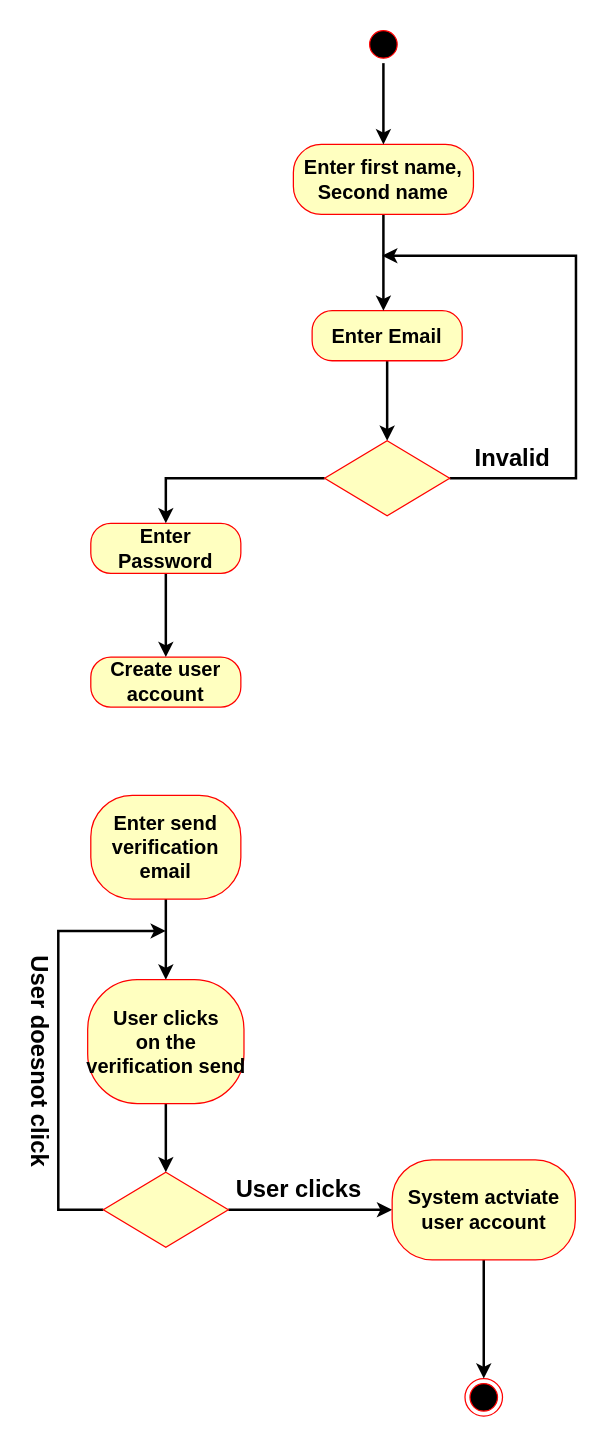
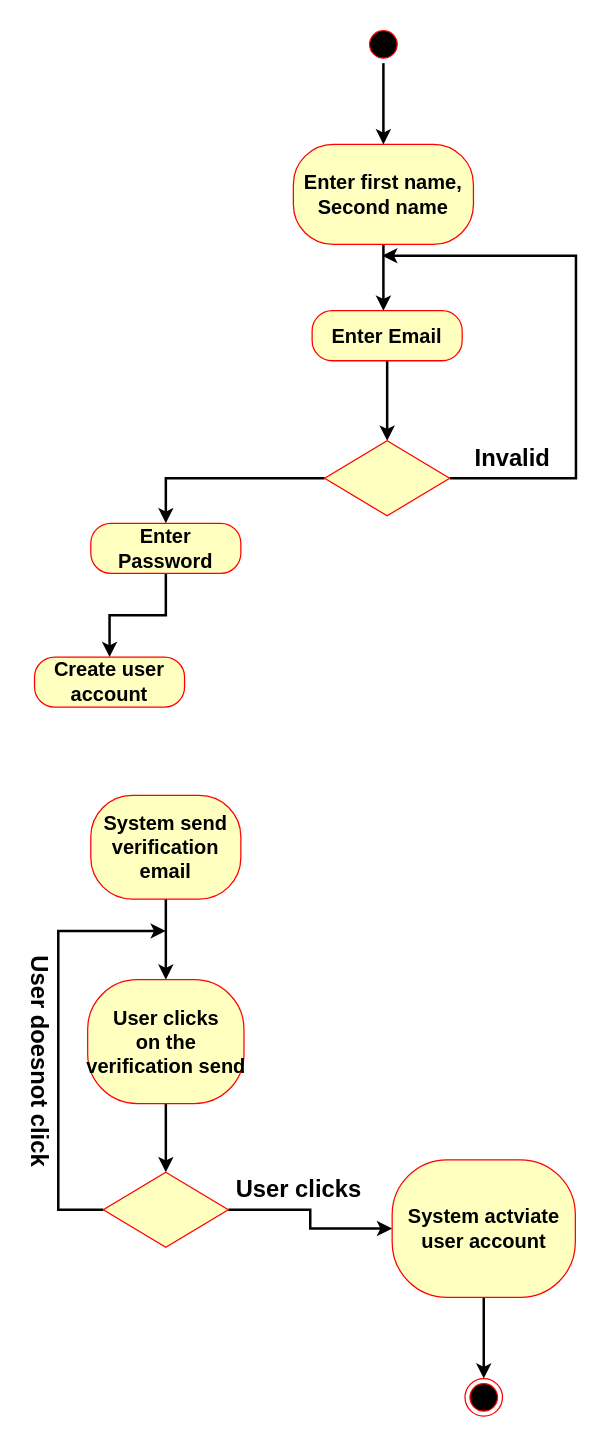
- <mxCell id="5" value="&lt;font style=&quot;font-size: 16px;&quot;&gt;&lt;b&gt;&lt;br&gt;&lt;br&gt;Enter first name,&lt;br&gt;Second name&lt;br&gt;&lt;br&gt;&lt;/b&gt;&lt;/font&gt;&lt;div style=&quot;font-size: 16px;&quot;&gt;&lt;br&gt;&lt;/div&gt;" style="rounded=1;whiteSpace=wrap;html=1;arcSize=40;fontColor=#000000;fillColor=#ffffc0;strokeColor=#ff0000;" parent="1" vertex="1"><mxGeometry x="234" y="115" width="144" height="56" as="geometry" /></mxCell>
+ <mxCell id="5" value="&lt;font style=&quot;font-size: 16px;&quot;&gt;&lt;b&gt;&lt;br&gt;&lt;br&gt;Enter first name,&lt;br&gt;Second name&lt;br&gt;&lt;br&gt;&lt;/b&gt;&lt;/font&gt;&lt;div style=&quot;font-size: 16px;&quot;&gt;&lt;br&gt;&lt;/div&gt;" style="rounded=1;whiteSpace=wrap;html=1;arcSize=40;fontColor=#000000;fillColor=#ffffc0;strokeColor=#ff0000;" parent="1" vertex="1"><mxGeometry x="234" y="115" width="144" height="80" as="geometry" /></mxCell>
- <mxCell id="6" value="&lt;font style=&quot;font-size: 16px;&quot;&gt;&lt;b&gt;Create user account&lt;/b&gt;&lt;/font&gt;" style="rounded=1;whiteSpace=wrap;html=1;arcSize=40;fontColor=#000000;fillColor=#ffffc0;strokeColor=#ff0000;" parent="1" vertex="1"><mxGeometry x="72" y="525" width="120" height="40" as="geometry" /></mxCell>
+ <mxCell id="6" value="&lt;font style=&quot;font-size: 16px;&quot;&gt;&lt;b&gt;Create user account&lt;/b&gt;&lt;/font&gt;" style="rounded=1;whiteSpace=wrap;html=1;arcSize=40;fontColor=#000000;fillColor=#ffffc0;strokeColor=#ff0000;" parent="1" vertex="1"><mxGeometry x="27" y="525" width="120" height="40" as="geometry" /></mxCell>
- <mxCell id="17" value="&lt;font style=&quot;font-size: 16px;&quot;&gt;&lt;b&gt;Enter send&lt;br&gt;verification email&lt;br&gt;&lt;/b&gt;&lt;/font&gt;" style="rounded=1;whiteSpace=wrap;html=1;arcSize=40;fontColor=#000000;fillColor=#ffffc0;strokeColor=#ff0000;" parent="1" vertex="1"><mxGeometry x="72" y="635.5" width="120" height="83" as="geometry" /></mxCell>
+ <mxCell id="17" value="&lt;font style=&quot;font-size: 16px;&quot;&gt;&lt;b&gt;System send&lt;br&gt;verification email&lt;br&gt;&lt;/b&gt;&lt;/font&gt;" style="rounded=1;whiteSpace=wrap;html=1;arcSize=40;fontColor=#000000;fillColor=#ffffc0;strokeColor=#ff0000;" parent="1" vertex="1"><mxGeometry x="72" y="635.5" width="120" height="83" as="geometry" /></mxCell>
- <mxCell id="25" value="&lt;font style=&quot;font-size: 16px;&quot;&gt;&lt;b&gt;System actviate&lt;br&gt;user account&lt;br&gt;&lt;/b&gt;&lt;/font&gt;" style="rounded=1;whiteSpace=wrap;html=1;arcSize=40;fontColor=#000000;fillColor=#ffffc0;strokeColor=#ff0000;" parent="1" vertex="1"><mxGeometry x="313" y="927" width="146.5" height="80" as="geometry" /></mxCell>
+ <mxCell id="25" value="&lt;font style=&quot;font-size: 16px;&quot;&gt;&lt;b&gt;System actviate&lt;br&gt;user account&lt;br&gt;&lt;/b&gt;&lt;/font&gt;" style="rounded=1;whiteSpace=wrap;html=1;arcSize=40;fontColor=#000000;fillColor=#ffffc0;strokeColor=#ff0000;" parent="1" vertex="1"><mxGeometry x="313" y="927" width="146.5" height="110" as="geometry" /></mxCell>
